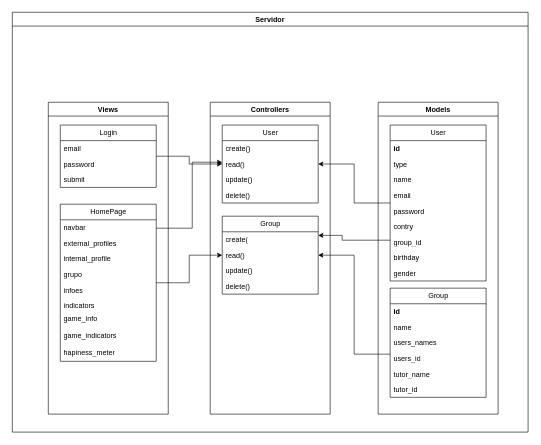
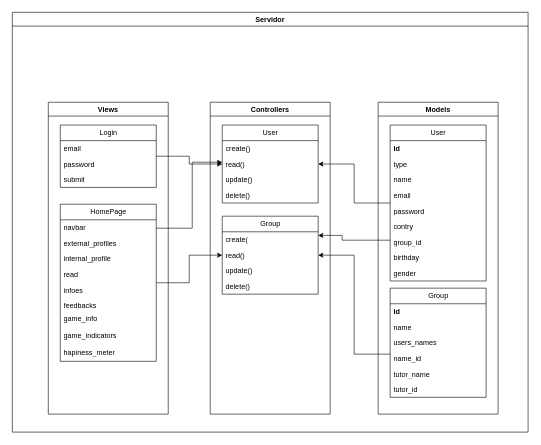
- <mxCell id="14" value="grupo" style="text;strokeColor=none;fillColor=none;align=left;verticalAlign=top;spacingLeft=4;spacingRight=4;overflow=hidden;rotatable=0;points=[[0,0.5],[1,0.5]];portConstraint=eastwest;whiteSpace=wrap;html=1;container=0;" vertex="1" parent="10"><mxGeometry y="104" width="160" height="26" as="geometry" /></mxCell>
+ <mxCell id="14" value="read" style="text;strokeColor=none;fillColor=none;align=left;verticalAlign=top;spacingLeft=4;spacingRight=4;overflow=hidden;rotatable=0;points=[[0,0.5],[1,0.5]];portConstraint=eastwest;whiteSpace=wrap;html=1;container=0;" vertex="1" parent="10"><mxGeometry y="104" width="160" height="26" as="geometry" /></mxCell>
- <mxCell id="16" value="indicators" style="text;strokeColor=none;fillColor=none;align=left;verticalAlign=top;spacingLeft=4;spacingRight=4;overflow=hidden;rotatable=0;points=[[0,0.5],[1,0.5]];portConstraint=eastwest;whiteSpace=wrap;html=1;container=0;" vertex="1" parent="10"><mxGeometry y="156" width="160" height="22" as="geometry" /></mxCell>
+ <mxCell id="16" value="feedbacks" style="text;strokeColor=none;fillColor=none;align=left;verticalAlign=top;spacingLeft=4;spacingRight=4;overflow=hidden;rotatable=0;points=[[0,0.5],[1,0.5]];portConstraint=eastwest;whiteSpace=wrap;html=1;container=0;" vertex="1" parent="10"><mxGeometry y="156" width="160" height="22" as="geometry" /></mxCell>
- <mxCell id="46" value="users_id" style="text;strokeColor=none;fillColor=none;align=left;verticalAlign=top;spacingLeft=4;spacingRight=4;overflow=hidden;rotatable=0;points=[[0,0.5],[1,0.5]];portConstraint=eastwest;whiteSpace=wrap;html=1;" vertex="1" parent="42"><mxGeometry y="104" width="160" height="26" as="geometry" /></mxCell>
+ <mxCell id="46" value="name_id" style="text;strokeColor=none;fillColor=none;align=left;verticalAlign=top;spacingLeft=4;spacingRight=4;overflow=hidden;rotatable=0;points=[[0,0.5],[1,0.5]];portConstraint=eastwest;whiteSpace=wrap;html=1;" vertex="1" parent="42"><mxGeometry y="104" width="160" height="26" as="geometry" /></mxCell>
